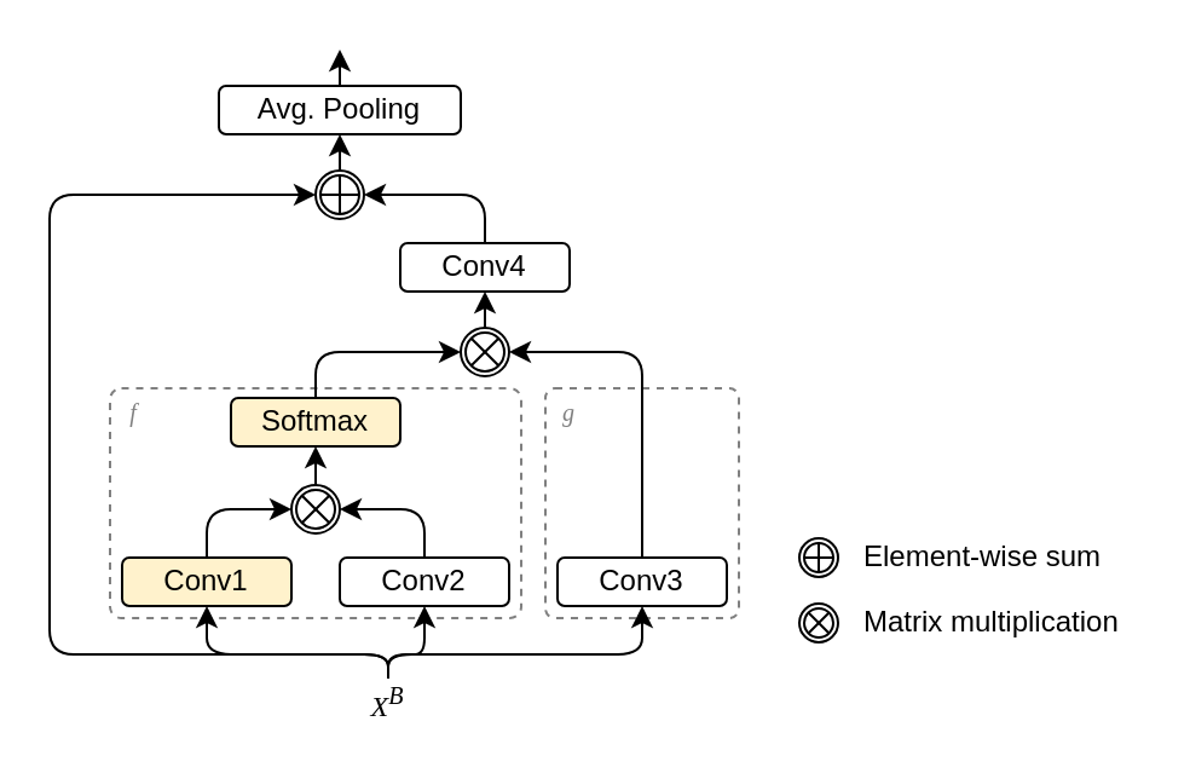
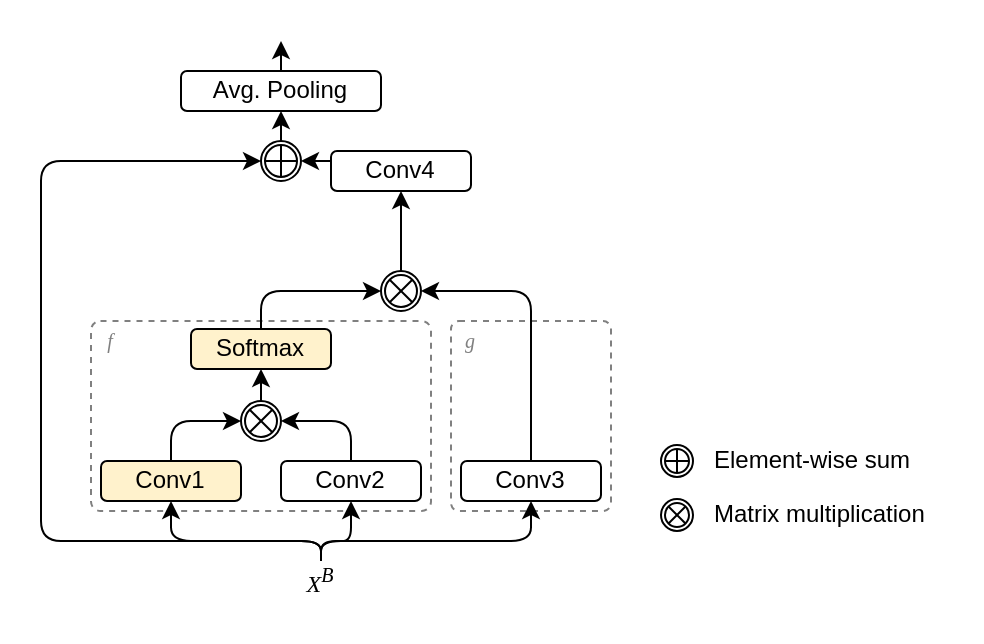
- <mxCell id="19" value="&lt;span&gt;Conv4&lt;/span&gt;" style="rounded=1;whiteSpace=wrap;html=1;" parent="1" vertex="1"><mxGeometry x="165" y="100" width="70" height="20" as="geometry" /></mxCell>
+ <mxCell id="19" value="&lt;span&gt;Conv4&lt;/span&gt;" style="rounded=1;whiteSpace=wrap;html=1;" parent="1" vertex="1"><mxGeometry x="165" y="75" width="70" height="20" as="geometry" /></mxCell>
